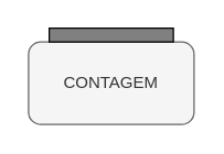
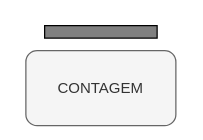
- <mxCell id="2" value="CONTAGEM" style="rounded=1;whiteSpace=wrap;html=1;fillColor=#f5f5f5;strokeColor=#666666;fontColor=#333333;" vertex="1" parent="1"><mxGeometry x="20" y="30" width="120" height="60" as="geometry" /></mxCell>
+ <mxCell id="2" value="CONTAGEM" style="rounded=1;whiteSpace=wrap;html=1;fillColor=#f5f5f5;strokeColor=#666666;fontColor=#333333;" vertex="1" parent="1"><mxGeometry x="20" y="40" width="120" height="60" as="geometry" /></mxCell>
